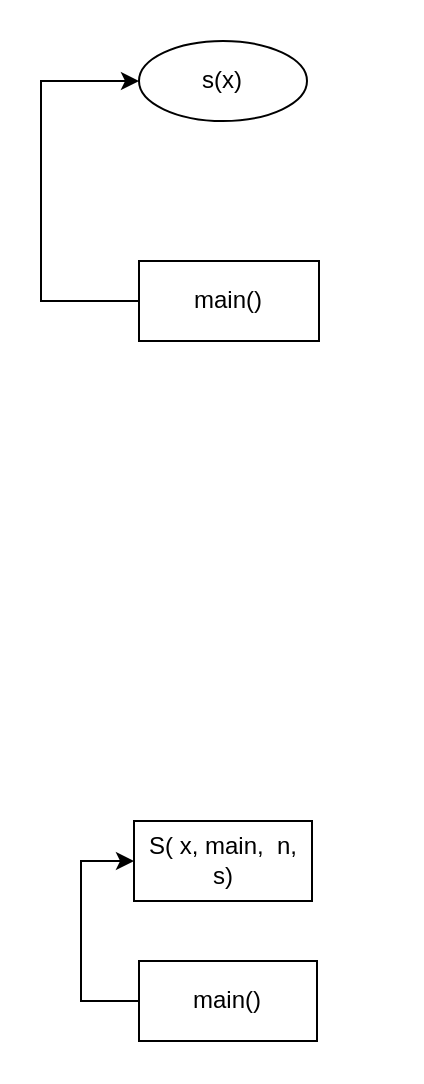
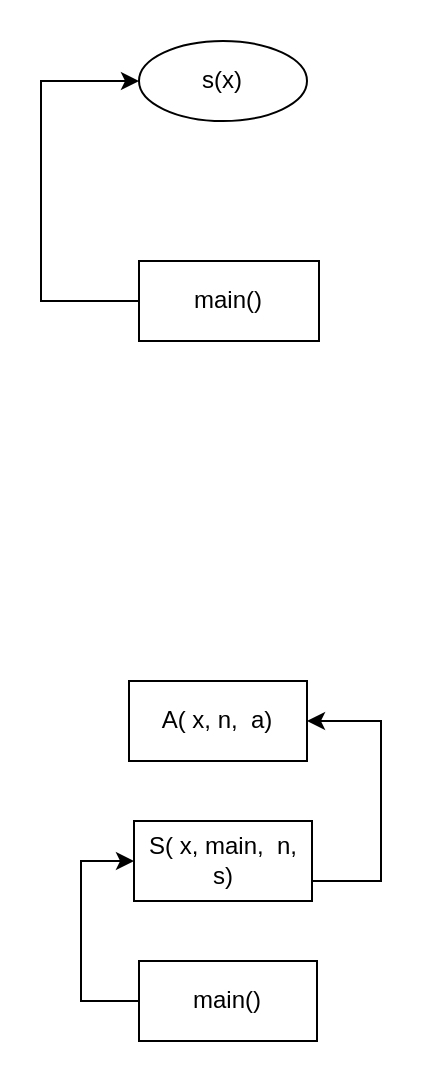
+ <mxCell id="9" value="A( x, n,&amp;nbsp; a)" style="rounded=0;whiteSpace=wrap;html=1;" parent="1" vertex="1"><mxGeometry x="64" y="340" width="89" height="40" as="geometry" /></mxCell>
+ <mxCell id="7" style="edgeStyle=orthogonalEdgeStyle;rounded=0;orthogonalLoop=1;jettySize=auto;html=1;" parent="1" source="8" target="9" edge="1"><mxGeometry relative="1" as="geometry"><Array as="points"><mxPoint x="190" y="440" /><mxPoint x="190" y="360" /></Array></mxGeometry></mxCell>
